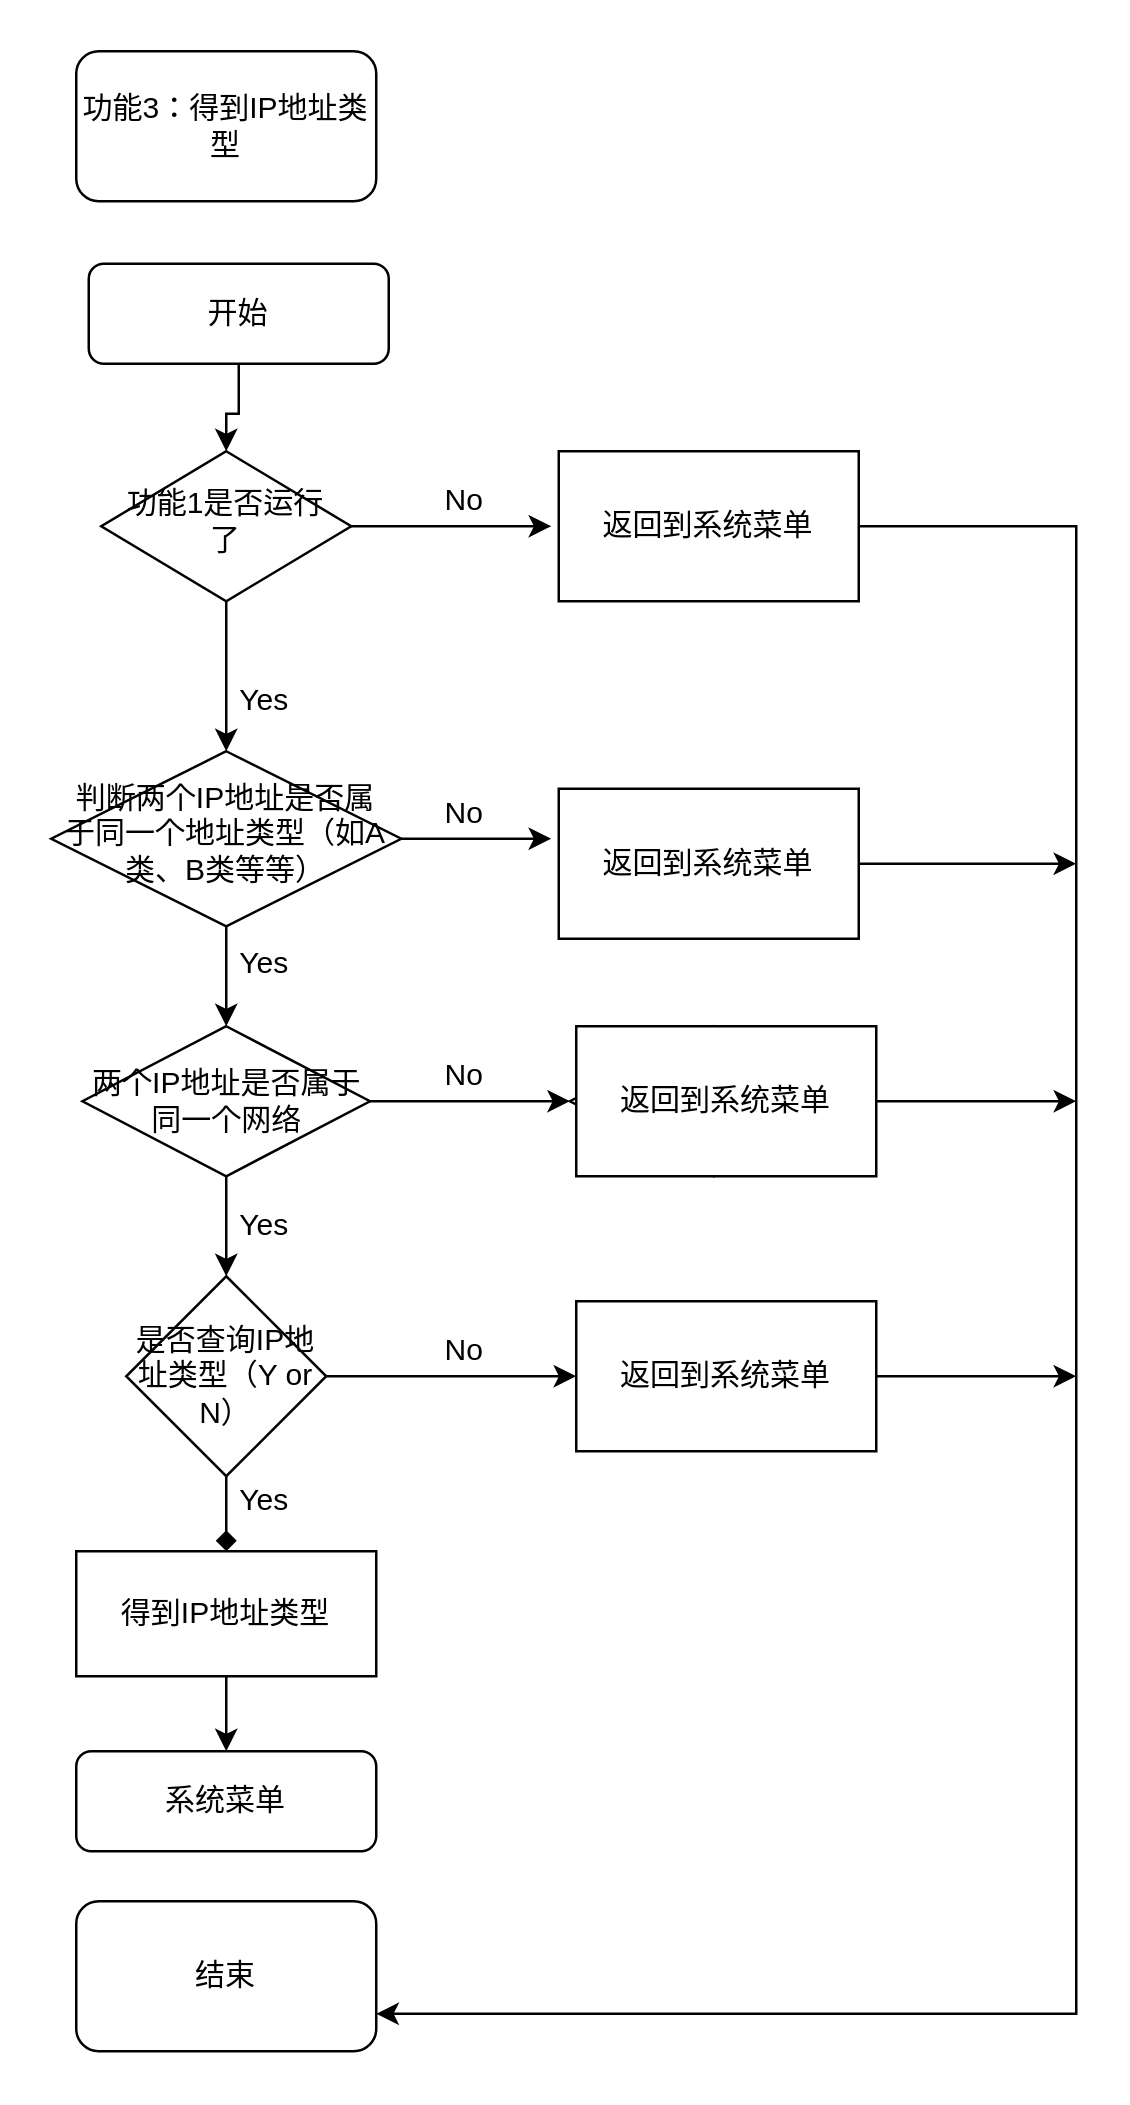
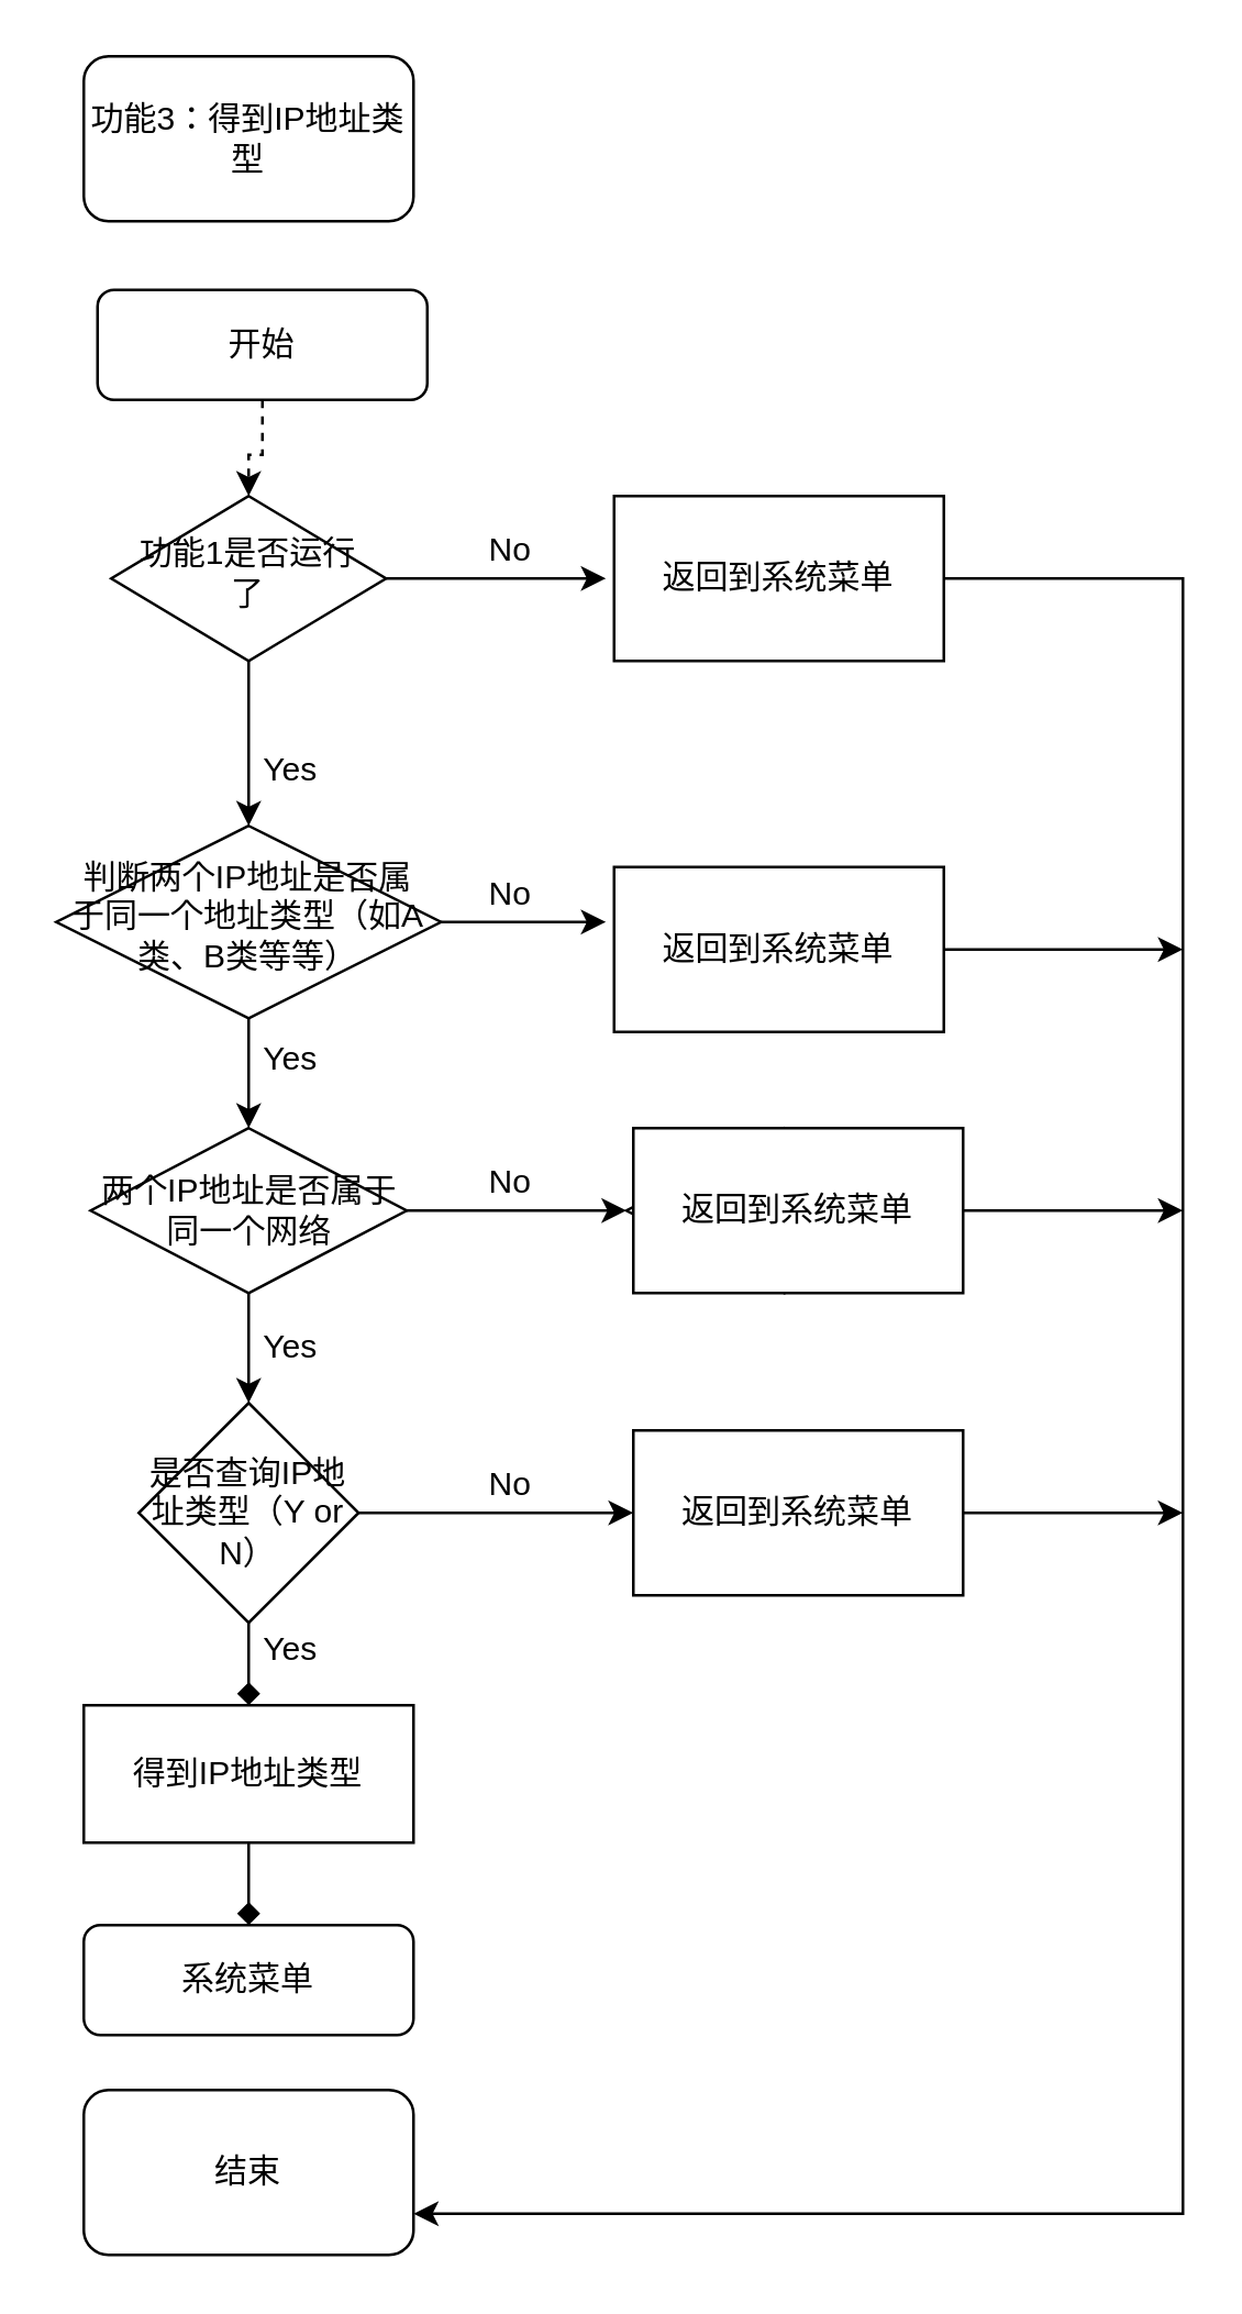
- <mxCell id="2" style="edgeStyle=orthogonalEdgeStyle;rounded=0;orthogonalLoop=1;jettySize=auto;html=1;exitX=0.5;exitY=1;exitDx=0;exitDy=0;" parent="1" source="3" target="6" edge="1"><mxGeometry relative="1" as="geometry" /></mxCell>
+ <mxCell id="2" style="edgeStyle=orthogonalEdgeStyle;rounded=0;orthogonalLoop=1;jettySize=auto;html=1;exitX=0.5;exitY=1;exitDx=0;exitDy=0;dashed=1;" parent="1" source="3" target="6" edge="1"><mxGeometry relative="1" as="geometry" /></mxCell>
- <mxCell id="33" style="edgeStyle=orthogonalEdgeStyle;rounded=0;orthogonalLoop=1;jettySize=auto;html=1;entryX=0.5;entryY=0;entryDx=0;entryDy=0;fontSize=12;" edge="1" parent="1" source="34" target="10"><mxGeometry relative="1" as="geometry" /></mxCell>
+ <mxCell id="33" style="edgeStyle=orthogonalEdgeStyle;rounded=0;orthogonalLoop=1;jettySize=auto;html=1;entryX=0.5;entryY=0;entryDx=0;entryDy=0;fontSize=12;endArrow=diamond;" edge="1" parent="1" source="34" target="10"><mxGeometry relative="1" as="geometry" /></mxCell>
